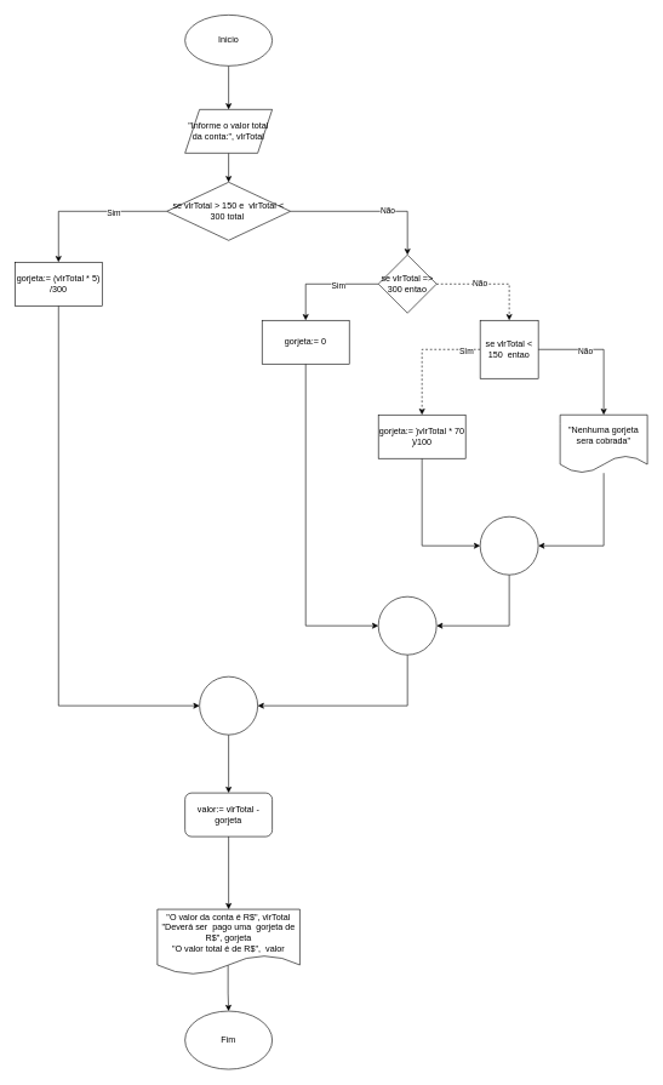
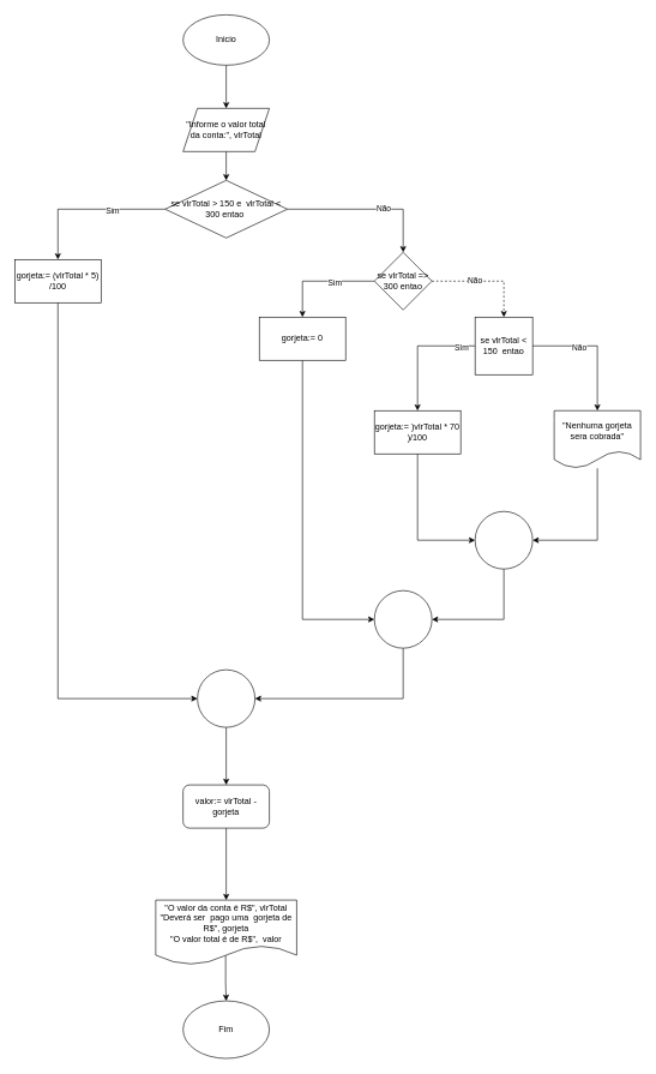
- <mxCell id="10" value="se vlrTotal &amp;gt; 150 e&amp;nbsp; vlrTotal &amp;lt; 300 total&amp;nbsp;" style="rhombus;whiteSpace=wrap;html=1;" vertex="1" parent="1"><mxGeometry x="229" y="250" width="170" height="80" as="geometry" /></mxCell>
+ <mxCell id="10" value="se vlrTotal &amp;gt; 150 e&amp;nbsp; vlrTotal &amp;lt; 300 entao&amp;nbsp;" style="rhombus;whiteSpace=wrap;html=1;" vertex="1" parent="1"><mxGeometry x="229" y="250" width="170" height="80" as="geometry" /></mxCell>
- <mxCell id="12" value="gorjeta:= (vlrTotal * 5) /300" style="rounded=0;whiteSpace=wrap;html=1;" vertex="1" parent="1"><mxGeometry x="20" y="360" width="120" height="60" as="geometry" /></mxCell>
+ <mxCell id="12" value="gorjeta:= (vlrTotal * 5) /100" style="rounded=0;whiteSpace=wrap;html=1;" vertex="1" parent="1"><mxGeometry x="20" y="360" width="120" height="60" as="geometry" /></mxCell>
- <mxCell id="20" style="edgeStyle=orthogonalEdgeStyle;rounded=0;orthogonalLoop=1;jettySize=auto;html=1;dashed=1;" edge="1" parent="1" source="24" target="26"><mxGeometry relative="1" as="geometry"><mxPoint x="570" y="480" as="targetPoint" /></mxGeometry></mxCell>
+ <mxCell id="20" style="edgeStyle=orthogonalEdgeStyle;rounded=0;orthogonalLoop=1;jettySize=auto;html=1;" edge="1" parent="1" source="24" target="26"><mxGeometry relative="1" as="geometry"><mxPoint x="570" y="480" as="targetPoint" /></mxGeometry></mxCell>
